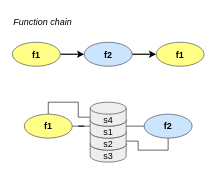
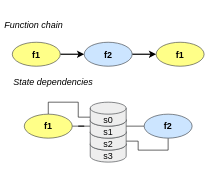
- <mxCell id="17" value="Function chain" style="text;html=1;strokeColor=none;fillColor=none;align=left;verticalAlign=middle;whiteSpace=wrap;rounded=0;fontSize=15;fontStyle=2" parent="1" vertex="1"><mxGeometry x="20" y="20" width="130" height="30" as="geometry" /></mxCell>
+ <mxCell id="17" value="Function chain" style="text;html=1;strokeColor=none;fillColor=none;align=left;verticalAlign=middle;whiteSpace=wrap;rounded=0;fontSize=15;fontStyle=2" parent="1" vertex="1"><mxGeometry x="5" y="25" width="130" height="30" as="geometry" /></mxCell>
+ <mxCell id="18" value="State dependencies" style="text;html=1;strokeColor=none;fillColor=none;align=left;verticalAlign=middle;whiteSpace=wrap;rounded=0;fontSize=15;fontStyle=2" parent="1" vertex="1"><mxGeometry x="20" y="120" width="160" height="30" as="geometry" /></mxCell>
- <mxCell id="14" value="s4" style="shape=cylinder3;whiteSpace=wrap;html=1;boundedLbl=1;backgroundOutline=1;size=10;fontSize=15;fillColor=#eeeeee;strokeColor=#36393d;" parent="1" vertex="1"><mxGeometry x="150" y="170" width="60" height="40" as="geometry" /></mxCell>
+ <mxCell id="14" value="s0" style="shape=cylinder3;whiteSpace=wrap;html=1;boundedLbl=1;backgroundOutline=1;size=10;fontSize=15;fillColor=#eeeeee;strokeColor=#36393d;" parent="1" vertex="1"><mxGeometry x="150" y="170" width="60" height="40" as="geometry" /></mxCell>
